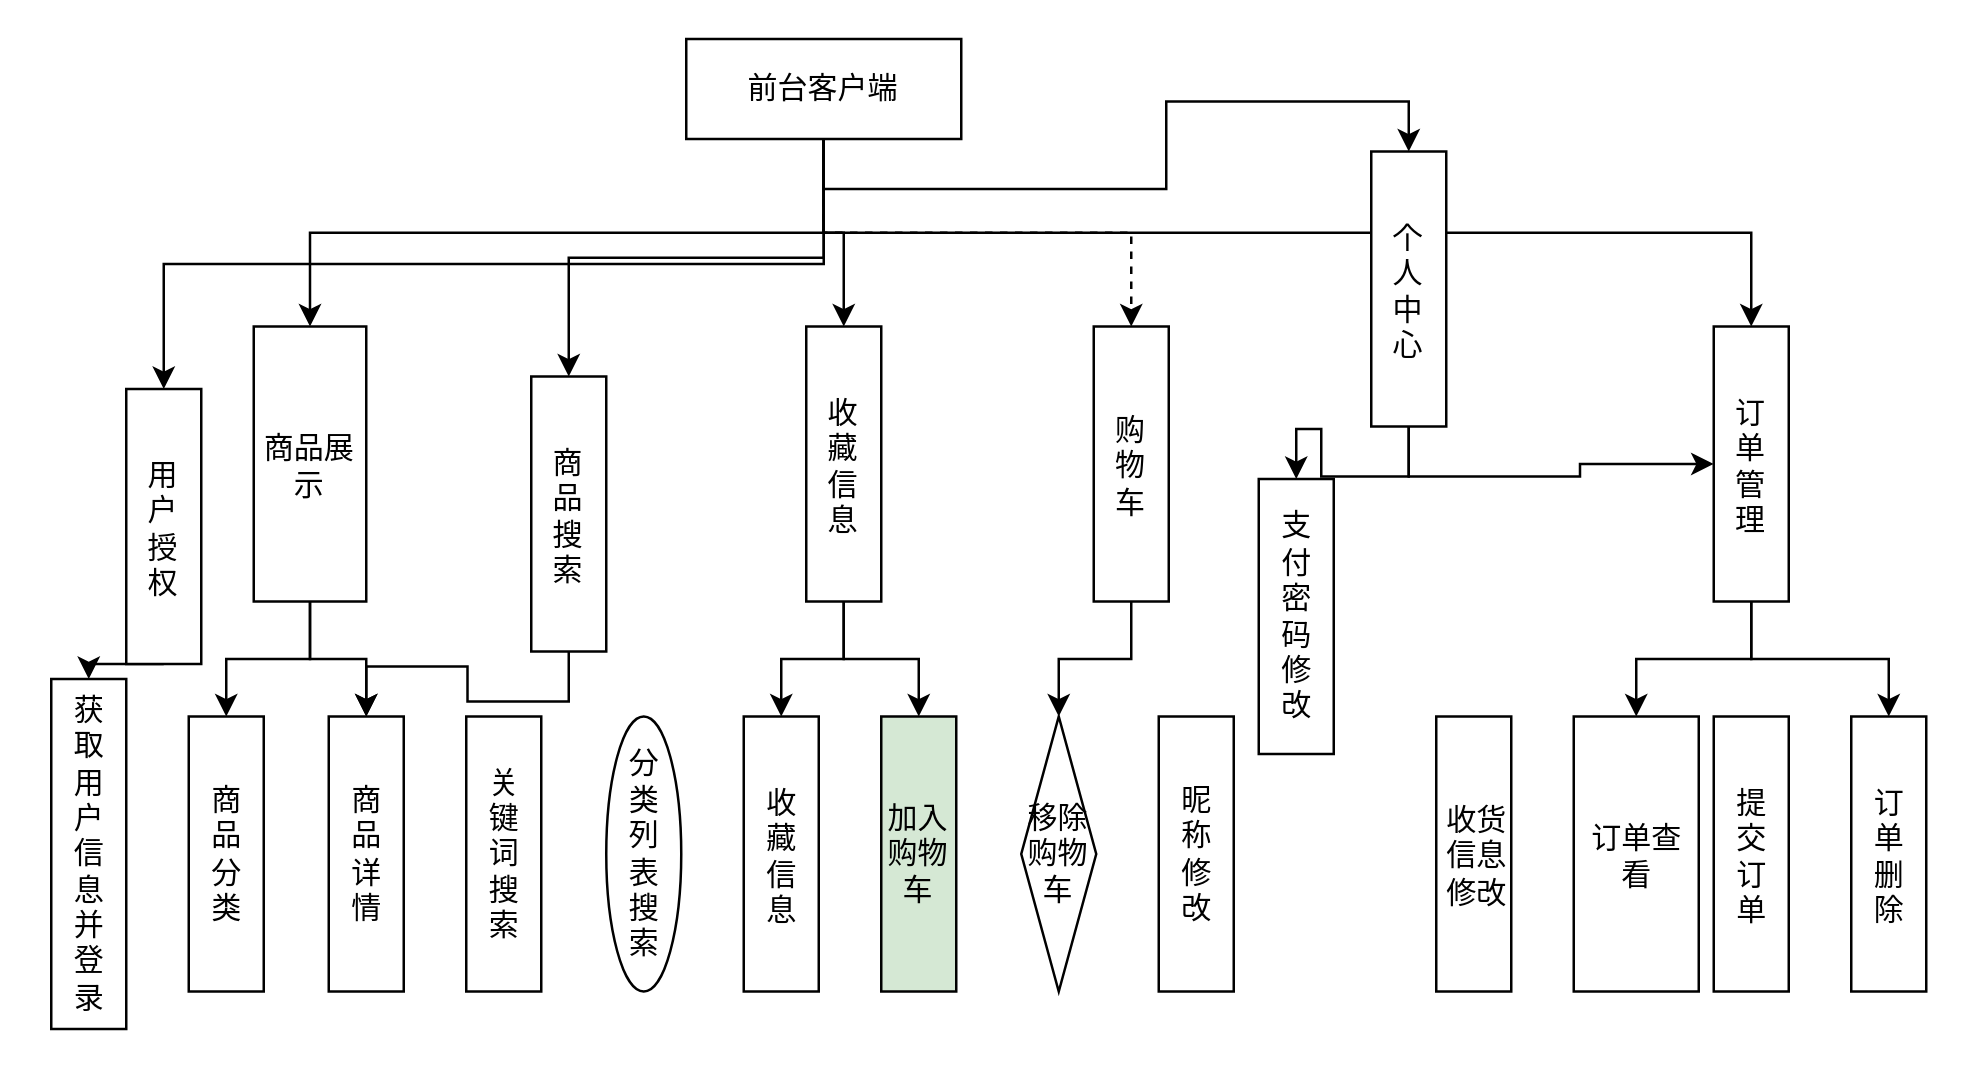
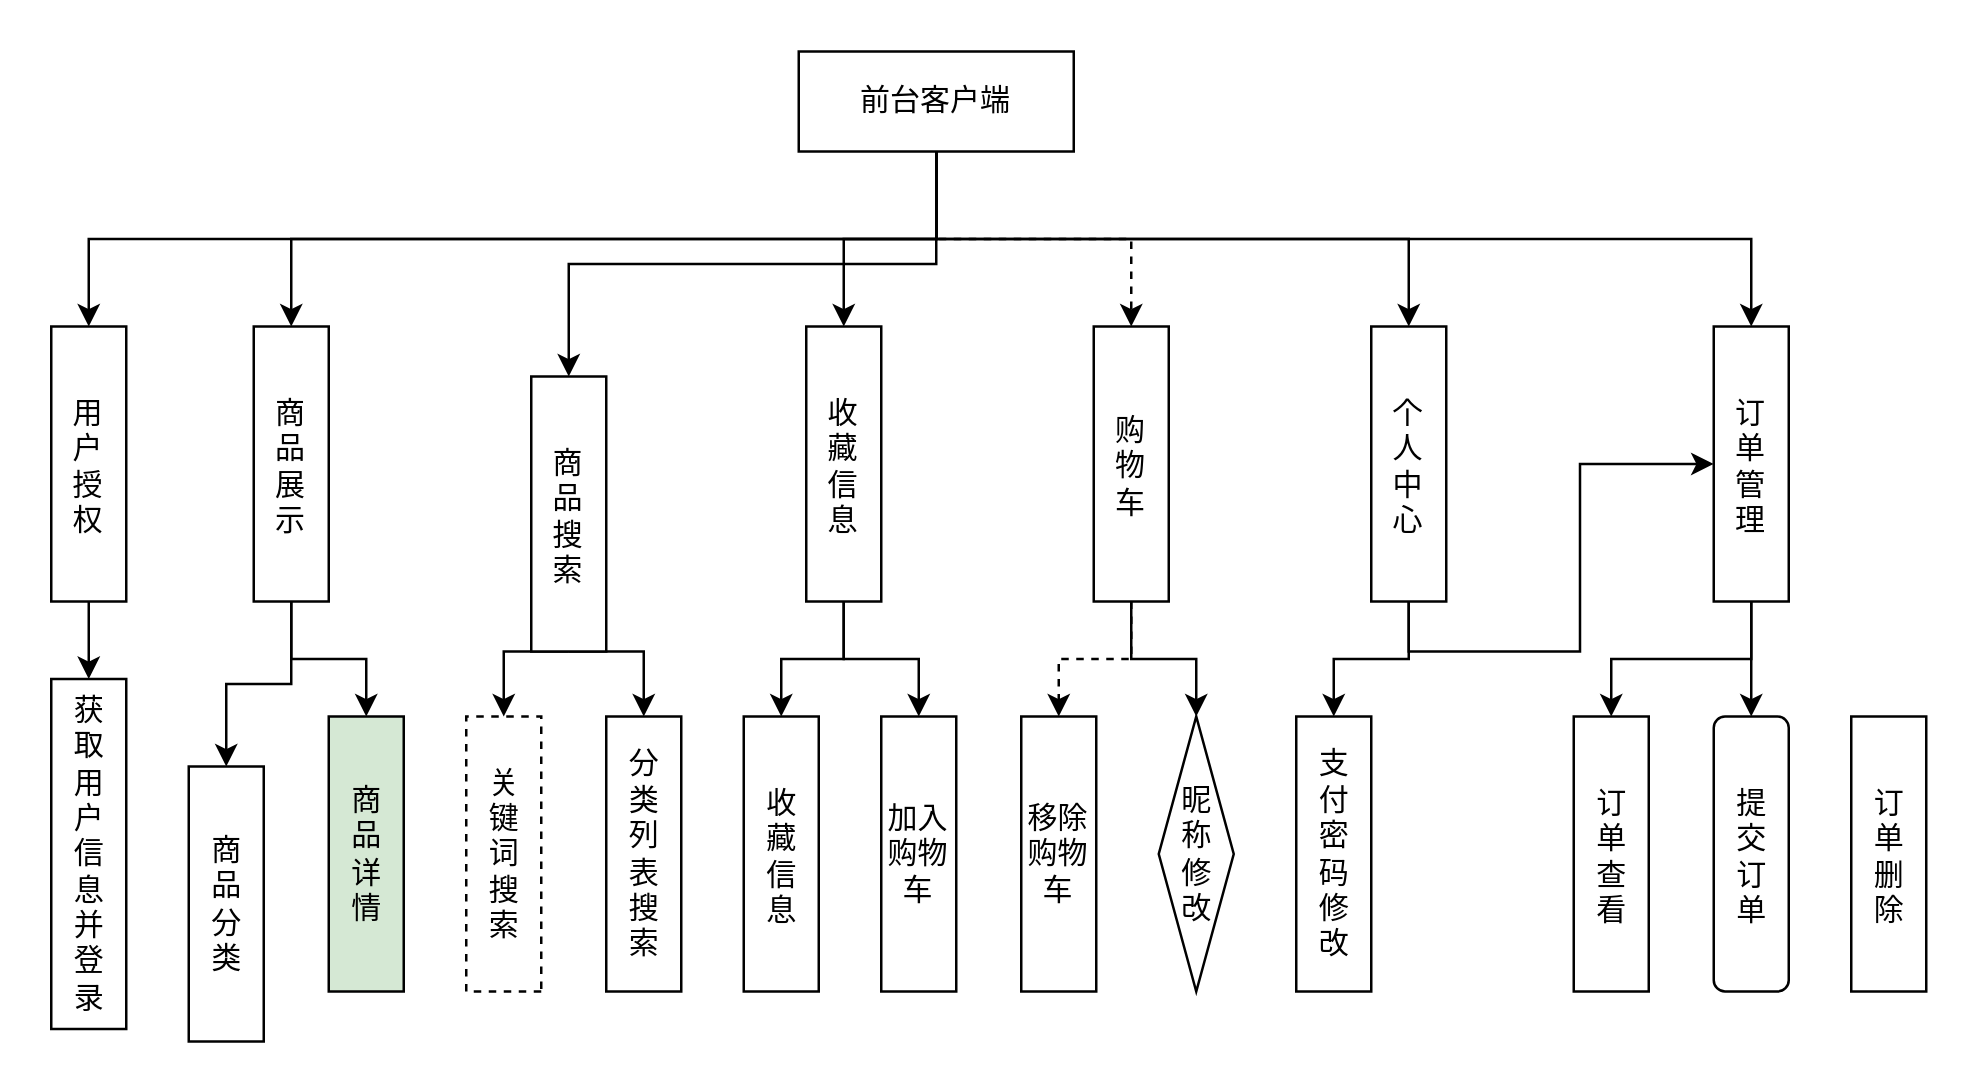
- <mxCell id="21" value="前台客户端&lt;br&gt;" style="rounded=0;whiteSpace=wrap;html=1;" vertex="1" parent="1"><mxGeometry x="274" y="15" width="110" height="40" as="geometry" /></mxCell>
+ <mxCell id="21" value="前台客户端&lt;br&gt;" style="rounded=0;whiteSpace=wrap;html=1;" vertex="1" parent="1"><mxGeometry x="319" y="20" width="110" height="40" as="geometry" /></mxCell>
- <mxCell id="35" value="个人中心&lt;br&gt;" style="rounded=0;whiteSpace=wrap;html=1;verticalAlign=middle;labelPosition=center;verticalLabelPosition=middle;align=center;spacingTop=5;spacingLeft=3;spacingBottom=3;spacingRight=3;" vertex="1" parent="1"><mxGeometry x="548" y="60" width="30" height="110" as="geometry" /></mxCell>
+ <mxCell id="35" value="个人中心&lt;br&gt;" style="rounded=0;whiteSpace=wrap;html=1;verticalAlign=middle;labelPosition=center;verticalLabelPosition=middle;align=center;spacingTop=5;spacingLeft=3;spacingBottom=3;spacingRight=3;" vertex="1" parent="1"><mxGeometry x="548" y="130" width="30" height="110" as="geometry" /></mxCell>
- <mxCell id="26" value="&lt;div style=&quot;font-size: 12px;&quot;&gt;&lt;span style=&quot;background-color: initial; font-size: 12px;&quot;&gt;&lt;font style=&quot;font-size: 12px;&quot;&gt;商品展示&lt;/font&gt;&lt;/span&gt;&lt;/div&gt;" style="rounded=0;whiteSpace=wrap;html=1;fontSize=12;verticalAlign=middle;horizontal=1;fontFamily=Times New Roman;align=center;labelPosition=center;verticalLabelPosition=middle;spacingTop=5;spacingLeft=3;spacingBottom=3;spacingRight=3;" vertex="1" parent="1"><mxGeometry x="101" y="130" width="45" height="110" as="geometry" /></mxCell>
+ <mxCell id="26" value="&lt;div style=&quot;font-size: 12px;&quot;&gt;&lt;span style=&quot;background-color: initial; font-size: 12px;&quot;&gt;&lt;font style=&quot;font-size: 12px;&quot;&gt;商品展示&lt;/font&gt;&lt;/span&gt;&lt;/div&gt;" style="rounded=0;whiteSpace=wrap;html=1;fontSize=12;verticalAlign=middle;horizontal=1;fontFamily=Times New Roman;align=center;labelPosition=center;verticalLabelPosition=middle;spacingTop=5;spacingLeft=3;spacingBottom=3;spacingRight=3;" vertex="1" parent="1"><mxGeometry x="101" y="130" width="30" height="110" as="geometry" /></mxCell>
- <mxCell id="23" value="&lt;div style=&quot;&quot;&gt;&lt;span style=&quot;background-color: initial;&quot;&gt;用户授权&lt;/span&gt;&lt;/div&gt;" style="rounded=0;whiteSpace=wrap;html=1;align=center;verticalAlign=middle;labelPosition=center;verticalLabelPosition=middle;spacingTop=5;spacingLeft=3;spacingBottom=3;spacingRight=3;" vertex="1" parent="1"><mxGeometry x="50" y="155" width="30" height="110" as="geometry" /></mxCell>
+ <mxCell id="23" value="&lt;div style=&quot;&quot;&gt;&lt;span style=&quot;background-color: initial;&quot;&gt;用户授权&lt;/span&gt;&lt;/div&gt;" style="rounded=0;whiteSpace=wrap;html=1;align=center;verticalAlign=middle;labelPosition=center;verticalLabelPosition=middle;spacingTop=5;spacingLeft=3;spacingBottom=3;spacingRight=3;" vertex="1" parent="1"><mxGeometry x="20" y="130" width="30" height="110" as="geometry" /></mxCell>
- <mxCell id="6" value="支付密码修改" style="rounded=0;whiteSpace=wrap;html=1;spacingTop=2;spacingLeft=3;spacingRight=2;spacingBottom=2;flipV=1;flipH=1;" vertex="1" parent="1"><mxGeometry x="503" y="191" width="30" height="110" as="geometry" /></mxCell>
+ <mxCell id="6" value="支付密码修改" style="rounded=0;whiteSpace=wrap;html=1;spacingTop=2;spacingLeft=3;spacingRight=2;spacingBottom=2;flipV=1;flipH=1;" vertex="1" parent="1"><mxGeometry x="518" y="286" width="30" height="110" as="geometry" /></mxCell>
- <mxCell id="30" style="edgeStyle=orthogonalEdgeStyle;rounded=0;orthogonalLoop=1;jettySize=auto;html=1;exitX=0.5;exitY=1;exitDx=0;exitDy=0;entryX=0.5;entryY=0;entryDx=0;entryDy=0;" edge="1" parent="1" source="32" target="10"><mxGeometry relative="1" as="geometry" /></mxCell>
+ <mxCell id="30" style="edgeStyle=orthogonalEdgeStyle;rounded=0;orthogonalLoop=1;jettySize=auto;html=1;exitX=0.5;exitY=1;exitDx=0;exitDy=0;entryX=0.5;entryY=0;entryDx=0;entryDy=0;dashed=1;" edge="1" parent="1" source="32" target="10"><mxGeometry relative="1" as="geometry" /></mxCell>
+ <mxCell id="31" style="edgeStyle=orthogonalEdgeStyle;rounded=0;orthogonalLoop=1;jettySize=auto;html=1;exitX=0.5;exitY=1;exitDx=0;exitDy=0;entryX=0.5;entryY=0;entryDx=0;entryDy=0;" edge="1" parent="1" source="32" target="5"><mxGeometry relative="1" as="geometry" /></mxCell>
- <mxCell id="41" style="edgeStyle=orthogonalEdgeStyle;rounded=0;orthogonalLoop=1;jettySize=auto;html=1;exitX=0.5;exitY=1;exitDx=0;exitDy=0;entryX=0.5;entryY=0;entryDx=0;entryDy=0;" edge="1" parent="1" source="42" target="13"><mxGeometry relative="1" as="geometry" /></mxCell>
+ <mxCell id="27" style="edgeStyle=orthogonalEdgeStyle;rounded=0;orthogonalLoop=1;jettySize=auto;html=1;exitX=0.5;exitY=1;exitDx=0;exitDy=0;entryX=0.5;entryY=0;entryDx=0;entryDy=0;" edge="1" parent="1" source="29" target="4"><mxGeometry relative="1" as="geometry" /></mxCell>
+ <mxCell id="40" style="edgeStyle=orthogonalEdgeStyle;rounded=0;orthogonalLoop=1;jettySize=auto;html=1;exitX=0.5;exitY=1;exitDx=0;exitDy=0;entryX=0.5;entryY=0;entryDx=0;entryDy=0;" edge="1" parent="1" source="42" target="11"><mxGeometry relative="1" as="geometry" /></mxCell>
- <mxCell id="28" style="edgeStyle=orthogonalEdgeStyle;rounded=0;orthogonalLoop=1;jettySize=auto;html=1;exitX=0.5;exitY=1;exitDx=0;exitDy=0;" edge="1" parent="1" source="29" target="3"><mxGeometry relative="1" as="geometry" /></mxCell>
+ <mxCell id="28" style="edgeStyle=orthogonalEdgeStyle;rounded=0;orthogonalLoop=1;jettySize=auto;html=1;exitX=0.5;exitY=1;exitDx=0;exitDy=0;entryX=0.5;entryY=0;entryDx=0;entryDy=0;" edge="1" parent="1" source="29" target="44"><mxGeometry relative="1" as="geometry" /></mxCell>
- <mxCell id="2" value="商品分类" style="rounded=0;whiteSpace=wrap;html=1;spacingTop=2;spacingLeft=3;spacingRight=2;spacingBottom=2;flipV=1;flipH=1;" vertex="1" parent="1"><mxGeometry x="75" y="286" width="30" height="110" as="geometry" /></mxCell>
+ <mxCell id="2" value="商品分类" style="rounded=0;whiteSpace=wrap;html=1;spacingTop=2;spacingLeft=3;spacingRight=2;spacingBottom=2;flipV=1;flipH=1;" vertex="1" parent="1"><mxGeometry x="75" y="306" width="30" height="110" as="geometry" /></mxCell>
- <mxCell id="3" value="商品详情" style="rounded=0;whiteSpace=wrap;html=1;spacingTop=2;spacingLeft=3;spacingRight=2;spacingBottom=2;flipV=1;flipH=1;" vertex="1" parent="1"><mxGeometry x="131" y="286" width="30" height="110" as="geometry" /></mxCell>
+ <mxCell id="3" value="商品详情" style="rounded=0;whiteSpace=wrap;html=1;spacingTop=2;spacingLeft=3;spacingRight=2;spacingBottom=2;flipV=1;flipH=1;fillColor=#d5e8d4;" vertex="1" parent="1"><mxGeometry x="131" y="286" width="30" height="110" as="geometry" /></mxCell>
- <mxCell id="4" value="关键词搜索&lt;br&gt;" style="rounded=0;whiteSpace=wrap;html=1;spacingTop=2;spacingLeft=3;spacingRight=2;spacingBottom=2;flipV=1;flipH=1;" vertex="1" parent="1"><mxGeometry x="186" y="286" width="30" height="110" as="geometry" /></mxCell>
+ <mxCell id="4" value="关键词搜索&lt;br&gt;" style="rounded=0;whiteSpace=wrap;html=1;spacingTop=2;spacingLeft=3;spacingRight=2;spacingBottom=2;flipV=1;flipH=1;dashed=1;" vertex="1" parent="1"><mxGeometry x="186" y="286" width="30" height="110" as="geometry" /></mxCell>
- <mxCell id="44" value="分类列表搜索&lt;br&gt;" style="ellipse;whiteSpace=wrap;html=1;spacingTop=2;spacingLeft=3;spacingBottom=3;spacingRight=2;flipV=1;flipH=1;" vertex="1" parent="1"><mxGeometry x="242" y="286" width="30" height="110" as="geometry" /></mxCell>
+ <mxCell id="44" value="分类列表搜索&lt;br&gt;" style="rounded=0;whiteSpace=wrap;html=1;spacingTop=2;spacingLeft=3;spacingBottom=3;spacingRight=2;flipV=1;flipH=1;" vertex="1" parent="1"><mxGeometry x="242" y="286" width="30" height="110" as="geometry" /></mxCell>
- <mxCell id="9" value="加入购物车&lt;br&gt;" style="rounded=0;whiteSpace=wrap;html=1;flipV=1;flipH=1;fillColor=#d5e8d4;" vertex="1" parent="1"><mxGeometry x="352" y="286" width="30" height="110" as="geometry" /></mxCell>
+ <mxCell id="9" value="加入购物车&lt;br&gt;" style="rounded=0;whiteSpace=wrap;html=1;flipV=1;flipH=1;" vertex="1" parent="1"><mxGeometry x="352" y="286" width="30" height="110" as="geometry" /></mxCell>
- <mxCell id="10" value="移除购物车" style="rhombus;whiteSpace=wrap;html=1;flipV=1;flipH=1;" vertex="1" parent="1"><mxGeometry x="408" y="286" width="30" height="110" as="geometry" /></mxCell>
+ <mxCell id="10" value="移除购物车" style="rounded=0;whiteSpace=wrap;html=1;flipV=1;flipH=1;" vertex="1" parent="1"><mxGeometry x="408" y="286" width="30" height="110" as="geometry" /></mxCell>
- <mxCell id="5" value="昵称修改" style="rounded=0;whiteSpace=wrap;html=1;spacingTop=2;spacingLeft=3;spacingRight=2;spacingBottom=2;flipV=1;flipH=1;" vertex="1" parent="1"><mxGeometry x="463" y="286" width="30" height="110" as="geometry" /></mxCell>
+ <mxCell id="5" value="昵称修改" style="rhombus;whiteSpace=wrap;html=1;spacingTop=2;spacingLeft=3;spacingRight=2;spacingBottom=2;flipV=1;flipH=1;" vertex="1" parent="1"><mxGeometry x="463" y="286" width="30" height="110" as="geometry" /></mxCell>
- <mxCell id="7" value="收货信息修改" style="rounded=0;whiteSpace=wrap;html=1;spacingTop=2;spacingLeft=3;flipV=1;flipH=1;" vertex="1" parent="1"><mxGeometry x="574" y="286" width="30" height="110" as="geometry" /></mxCell>
- <mxCell id="12" value="订单查看" style="rounded=0;whiteSpace=wrap;html=1;spacingTop=3;spacingLeft=3;spacingRight=2;spacingBottom=2;flipV=1;flipH=1;" vertex="1" parent="1"><mxGeometry x="629" y="286" width="50" height="110" as="geometry" /></mxCell>
+ <mxCell id="12" value="订单查看" style="rounded=0;whiteSpace=wrap;html=1;spacingTop=3;spacingLeft=3;spacingRight=2;spacingBottom=2;flipV=1;flipH=1;" vertex="1" parent="1"><mxGeometry x="629" y="286" width="30" height="110" as="geometry" /></mxCell>
- <mxCell id="11" value="提交订单" style="rounded=0;whiteSpace=wrap;html=1;spacingTop=3;spacingLeft=3;spacingRight=2;spacingBottom=2;flipV=1;flipH=1;" vertex="1" parent="1"><mxGeometry x="685" y="286" width="30" height="110" as="geometry" /></mxCell>
+ <mxCell id="11" value="提交订单" style="whiteSpace=wrap;html=1;spacingTop=3;spacingLeft=3;spacingRight=2;spacingBottom=2;flipV=1;flipH=1;rounded=1;" vertex="1" parent="1"><mxGeometry x="685" y="286" width="30" height="110" as="geometry" /></mxCell>
